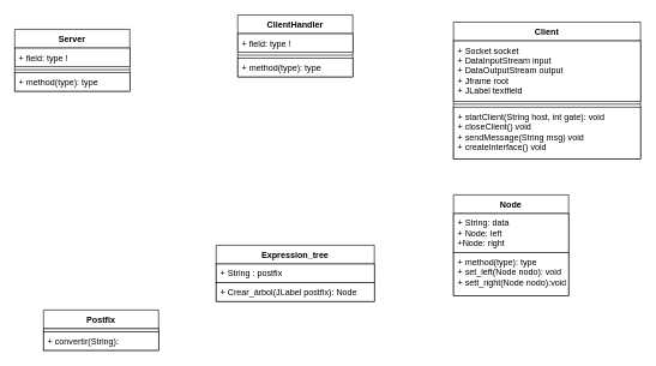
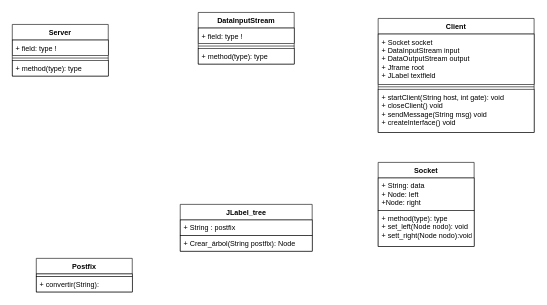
- <mxCell id="15" value="ClientHandler" style="swimlane;fontStyle=1;align=center;verticalAlign=top;childLayout=stackLayout;horizontal=1;startSize=26;horizontalStack=0;resizeParent=1;resizeParentMax=0;resizeLast=0;collapsible=1;marginBottom=0;fillColor=default;strokeColor=default;fontColor=default;" vertex="1" parent="1"><mxGeometry x="330" y="20" width="160" height="86" as="geometry" /></mxCell>
+ <mxCell id="15" value="DataInputStream" style="swimlane;fontStyle=1;align=center;verticalAlign=top;childLayout=stackLayout;horizontal=1;startSize=26;horizontalStack=0;resizeParent=1;resizeParentMax=0;resizeLast=0;collapsible=1;marginBottom=0;fillColor=default;strokeColor=default;fontColor=default;" vertex="1" parent="1"><mxGeometry x="330" y="20" width="160" height="86" as="geometry" /></mxCell>
- <mxCell id="12" value="Node" style="swimlane;fontStyle=1;align=center;verticalAlign=top;childLayout=stackLayout;horizontal=1;startSize=26;horizontalStack=0;resizeParent=1;resizeParentMax=0;resizeLast=0;collapsible=1;marginBottom=0;labelBackgroundColor=default;fontColor=default;strokeColor=default;fillColor=default;" parent="1" vertex="1"><mxGeometry x="630" y="270" width="160" height="140" as="geometry" /></mxCell>
+ <mxCell id="12" value="Socket" style="swimlane;fontStyle=1;align=center;verticalAlign=top;childLayout=stackLayout;horizontal=1;startSize=26;horizontalStack=0;resizeParent=1;resizeParentMax=0;resizeLast=0;collapsible=1;marginBottom=0;labelBackgroundColor=default;fontColor=default;strokeColor=default;fillColor=default;" parent="1" vertex="1"><mxGeometry x="630" y="270" width="160" height="140" as="geometry" /></mxCell>
- <mxCell id="6" value="Expression_tree" style="swimlane;fontStyle=1;align=center;verticalAlign=top;childLayout=stackLayout;horizontal=1;startSize=26;horizontalStack=0;resizeParent=1;resizeParentMax=0;resizeLast=0;collapsible=1;marginBottom=0;fontColor=default;strokeColor=default;fillColor=default;" parent="1" vertex="1"><mxGeometry x="300" y="340" width="220" height="78" as="geometry" /></mxCell>
+ <mxCell id="6" value="JLabel_tree" style="swimlane;fontStyle=1;align=center;verticalAlign=top;childLayout=stackLayout;horizontal=1;startSize=26;horizontalStack=0;resizeParent=1;resizeParentMax=0;resizeLast=0;collapsible=1;marginBottom=0;fontColor=default;strokeColor=default;fillColor=default;" parent="1" vertex="1"><mxGeometry x="300" y="340" width="220" height="78" as="geometry" /></mxCell>
- <mxCell id="8" value="+ Crear_árbol(JLabel postfix): Node" style="text;strokeColor=default;fillColor=default;align=left;verticalAlign=top;spacingLeft=4;spacingRight=4;overflow=hidden;rotatable=0;points=[[0,0.5],[1,0.5]];portConstraint=eastwest;fontColor=default;" parent="6" vertex="1"><mxGeometry y="52" width="220" height="26" as="geometry" /></mxCell>
+ <mxCell id="8" value="+ Crear_árbol(String postfix): Node" style="text;strokeColor=default;fillColor=default;align=left;verticalAlign=top;spacingLeft=4;spacingRight=4;overflow=hidden;rotatable=0;points=[[0,0.5],[1,0.5]];portConstraint=eastwest;fontColor=default;" parent="6" vertex="1"><mxGeometry y="52" width="220" height="26" as="geometry" /></mxCell>
